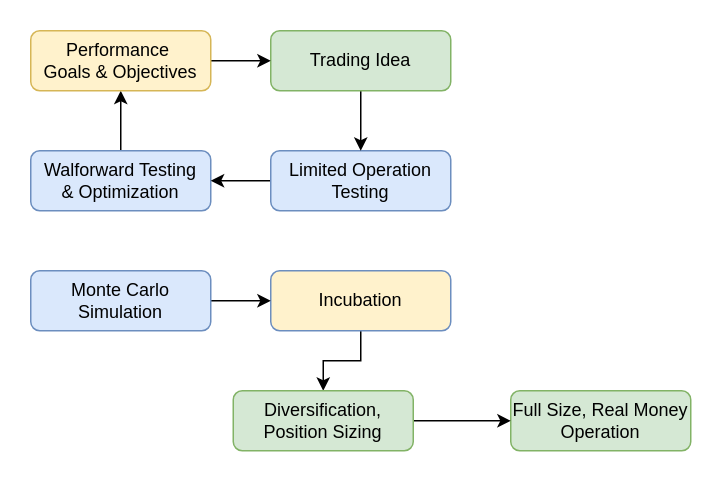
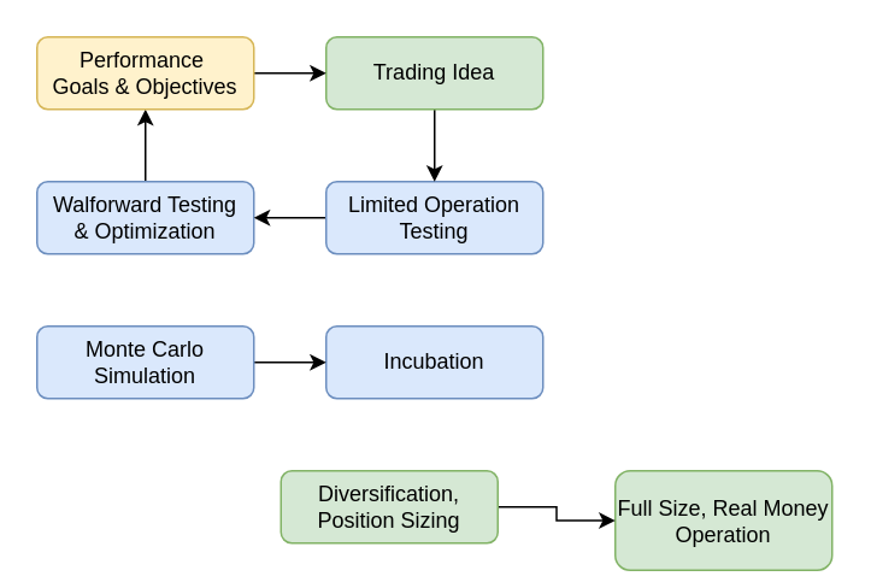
- <mxCell id="3" value="Incubation" style="rounded=1;whiteSpace=wrap;html=1;fillColor=#fff2cc;strokeColor=#6c8ebf;" vertex="1" parent="1"><mxGeometry x="180" y="180" width="120" height="40" as="geometry" /></mxCell>
+ <mxCell id="3" value="Incubation" style="rounded=1;whiteSpace=wrap;html=1;fillColor=#dae8fc;strokeColor=#6c8ebf;" vertex="1" parent="1"><mxGeometry x="180" y="180" width="120" height="40" as="geometry" /></mxCell>
- <mxCell id="2" value="" style="edgeStyle=orthogonalEdgeStyle;rounded=0;orthogonalLoop=1;jettySize=auto;html=1;" edge="1" parent="1" source="3" target="16"><mxGeometry relative="1" as="geometry" /></mxCell>
- <mxCell id="4" value="Full Size, Real Money Operation" style="rounded=1;whiteSpace=wrap;html=1;fillColor=#d5e8d4;strokeColor=#82b366;" vertex="1" parent="1"><mxGeometry x="340" y="260" width="120" height="40" as="geometry" /></mxCell>
+ <mxCell id="4" value="Full Size, Real Money Operation" style="rounded=1;whiteSpace=wrap;html=1;fillColor=#d5e8d4;strokeColor=#82b366;" vertex="1" parent="1"><mxGeometry x="340" y="260" width="120" height="55" as="geometry" /></mxCell>
